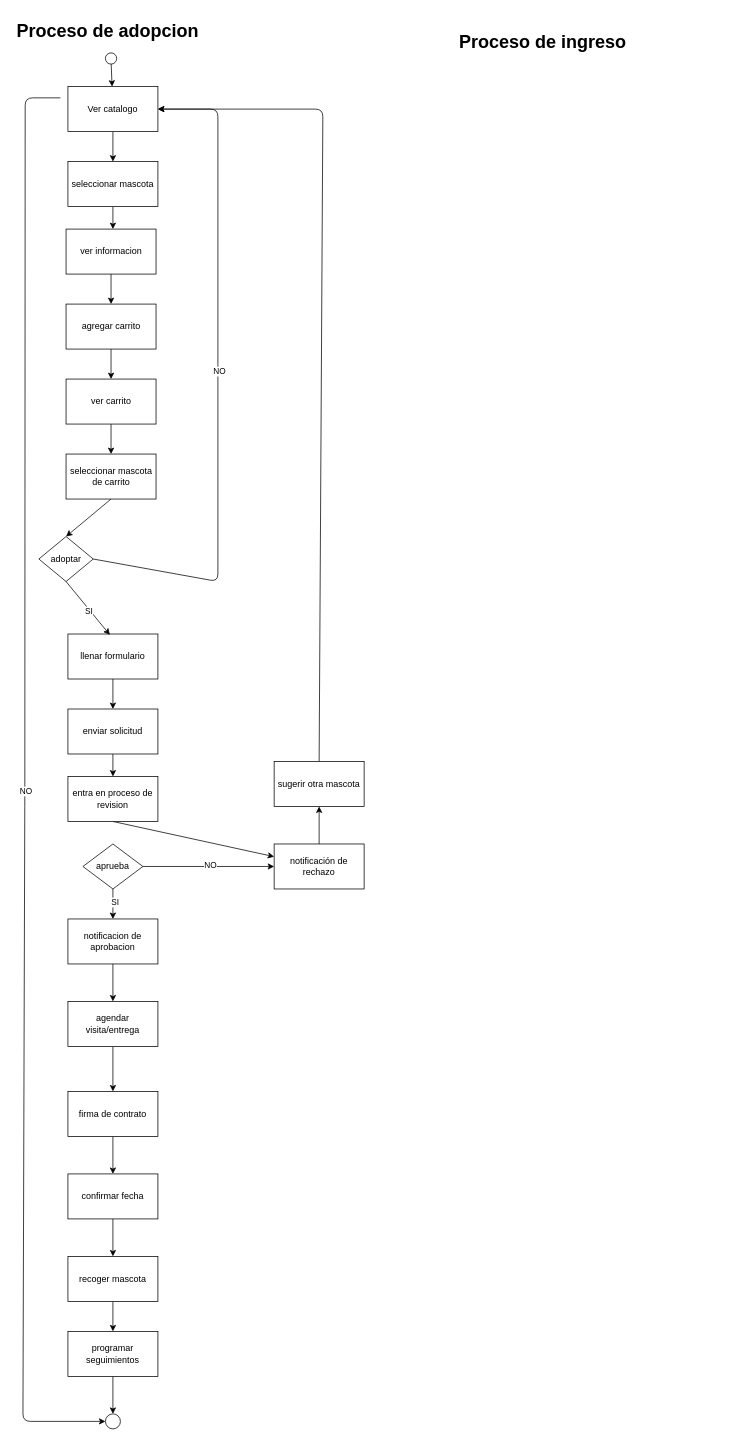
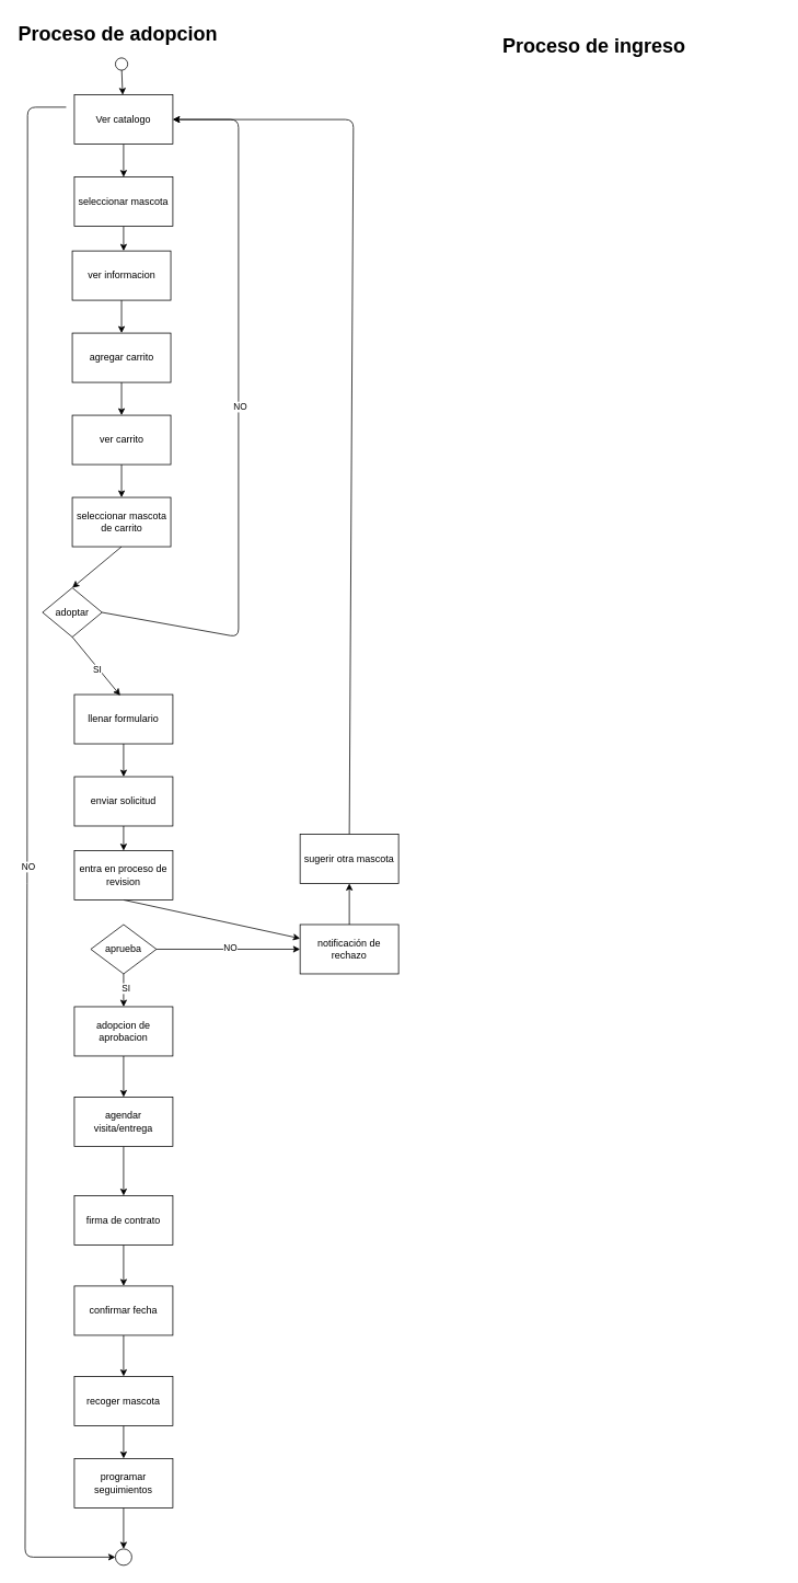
- <mxCell id="29" value="notificacion de aprobacion" style="rounded=0;whiteSpace=wrap;html=1;" parent="1" vertex="1"><mxGeometry x="90" y="1225" width="120" height="60" as="geometry" /></mxCell>
+ <mxCell id="29" value="adopcion de aprobacion" style="rounded=0;whiteSpace=wrap;html=1;" parent="1" vertex="1"><mxGeometry x="90" y="1225" width="120" height="60" as="geometry" /></mxCell>
